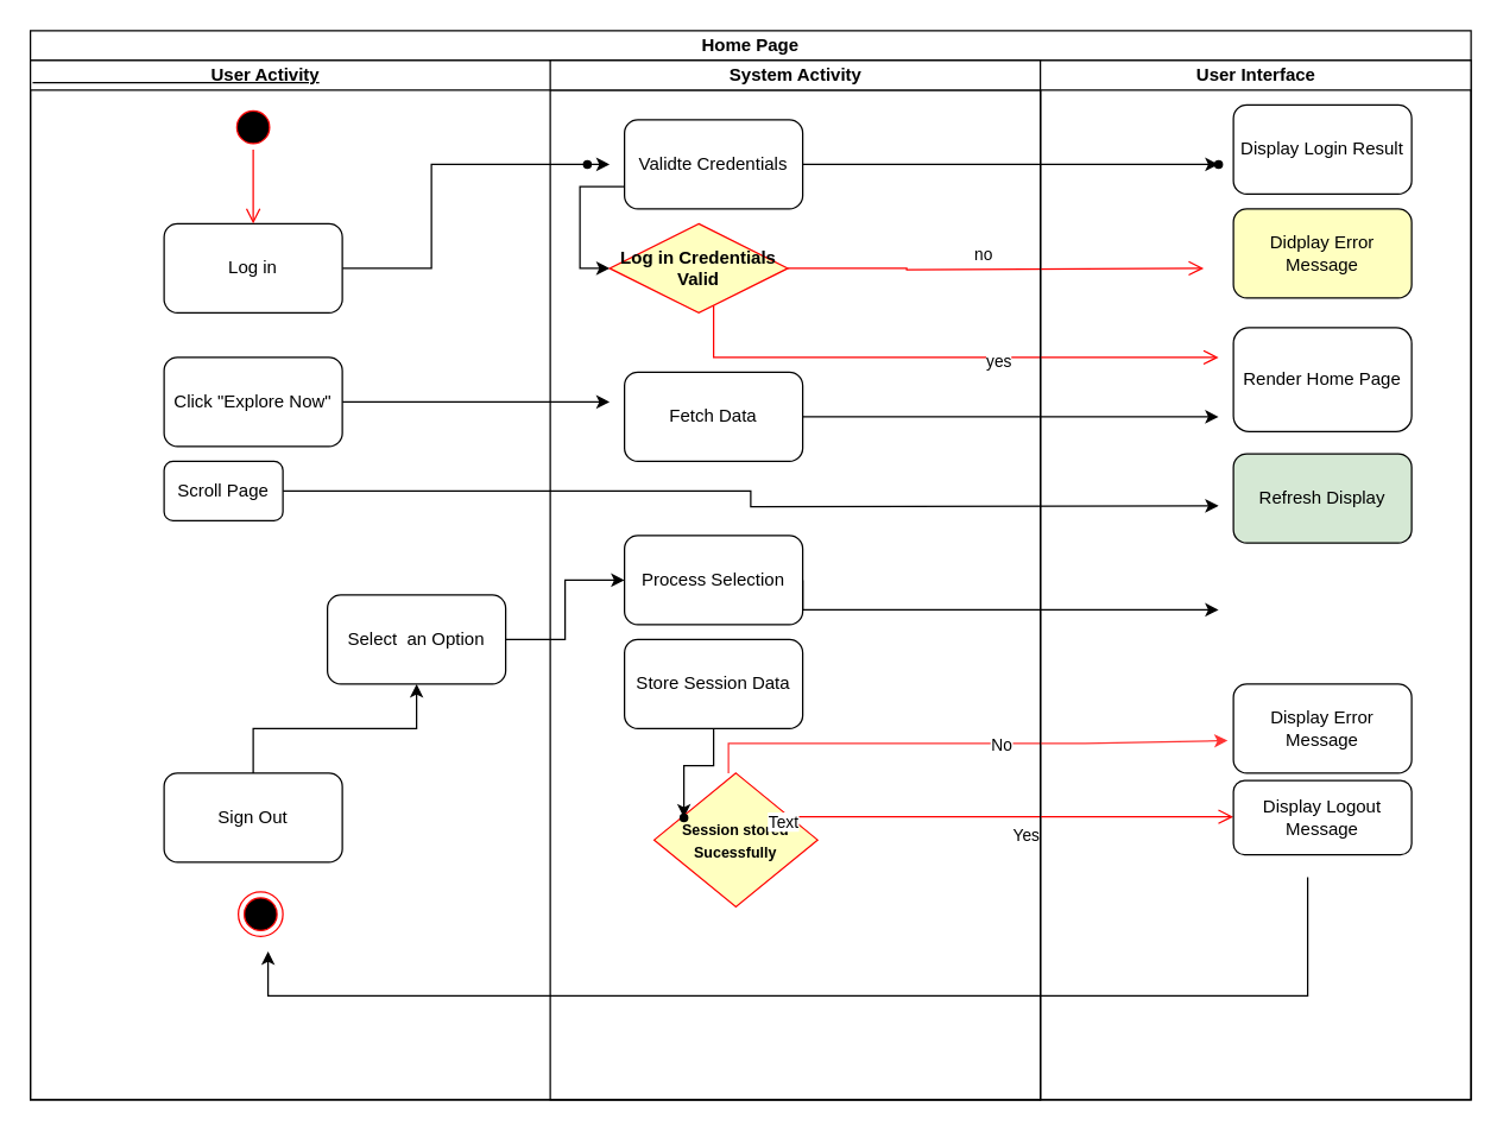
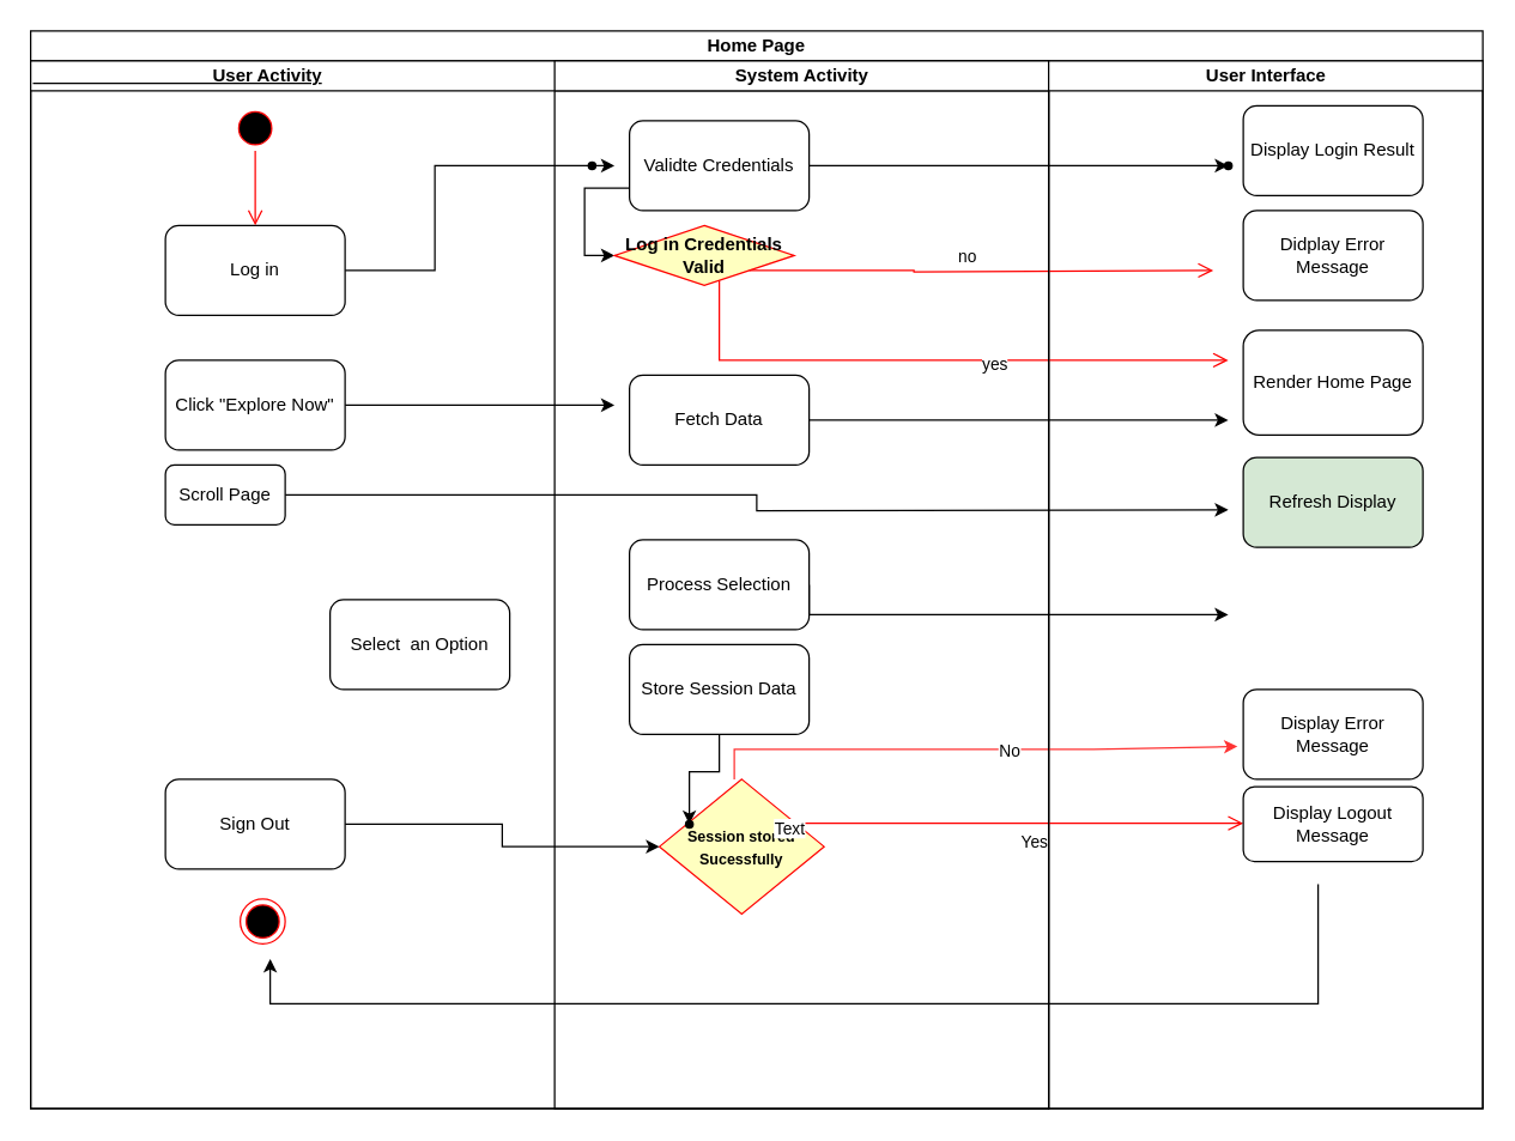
- <mxCell id="42" value="&lt;div&gt;Didplay Error &lt;br&gt;&lt;/div&gt;&lt;div&gt;Message&lt;br&gt;&lt;/div&gt;" style="rounded=1;whiteSpace=wrap;html=1;fillColor=#ffffc0;" parent="37" vertex="1"><mxGeometry x="130" y="100" width="120" height="60" as="geometry" /></mxCell>
+ <mxCell id="42" value="&lt;div&gt;Didplay Error &lt;br&gt;&lt;/div&gt;&lt;div&gt;Message&lt;br&gt;&lt;/div&gt;" style="rounded=1;whiteSpace=wrap;html=1;" parent="37" vertex="1"><mxGeometry x="130" y="100" width="120" height="60" as="geometry" /></mxCell>
- <mxCell id="24" value="&lt;div&gt;&lt;b&gt;Log in Credentials&lt;/b&gt;&lt;/div&gt;&lt;div&gt;&lt;b&gt;Valid&lt;br&gt;&lt;/b&gt;&lt;/div&gt;" style="rhombus;whiteSpace=wrap;html=1;fontColor=#000000;fillColor=#ffffc0;strokeColor=#ff0000;" parent="15" vertex="1"><mxGeometry x="40" y="110" width="120" height="60" as="geometry" /></mxCell>
+ <mxCell id="24" value="&lt;div&gt;&lt;b&gt;Log in Credentials&lt;/b&gt;&lt;/div&gt;&lt;div&gt;&lt;b&gt;Valid&lt;br&gt;&lt;/b&gt;&lt;/div&gt;" style="rhombus;whiteSpace=wrap;html=1;fontColor=#000000;fillColor=#ffffc0;strokeColor=#ff0000;" parent="15" vertex="1"><mxGeometry x="40" y="110" width="120" height="40" as="geometry" /></mxCell>
- <mxCell id="10" style="edgeStyle=orthogonalEdgeStyle;rounded=0;orthogonalLoop=1;jettySize=auto;html=1;exitX=1;exitY=0.5;exitDx=0;exitDy=0;entryX=0;entryY=0.5;entryDx=0;entryDy=0;" parent="3" source="11" target="21" edge="1"><mxGeometry relative="1" as="geometry" /></mxCell>
- <mxCell id="12" style="edgeStyle=orthogonalEdgeStyle;rounded=0;orthogonalLoop=1;jettySize=auto;html=1;" parent="3" source="13" target="11" edge="1"><mxGeometry relative="1" as="geometry" /></mxCell>
+ <mxCell id="12" style="edgeStyle=orthogonalEdgeStyle;rounded=0;orthogonalLoop=1;jettySize=auto;html=1;" parent="3" source="13" target="27" edge="1"><mxGeometry relative="1" as="geometry" /></mxCell>
